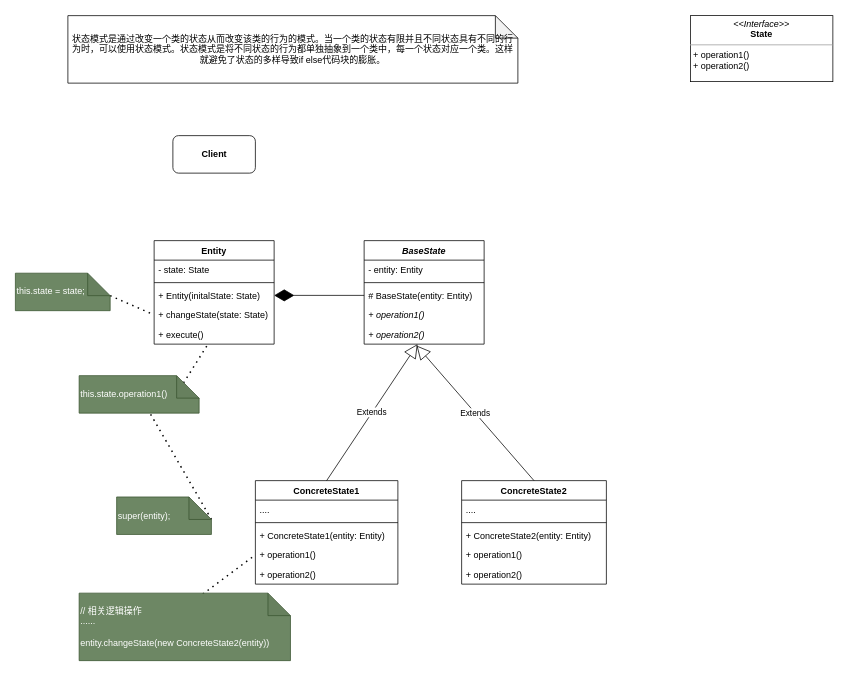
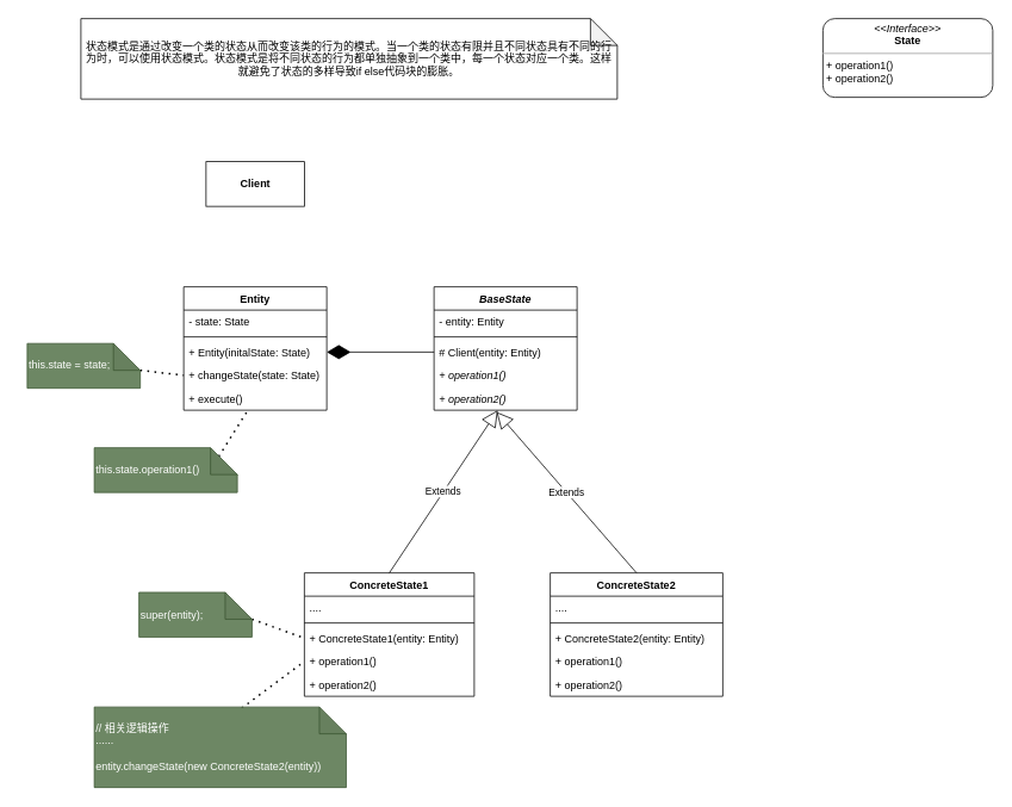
- <mxCell id="3" value="&lt;p style=&quot;margin:0px;margin-top:4px;text-align:center;&quot;&gt;&lt;i&gt;&amp;lt;&amp;lt;Interface&amp;gt;&amp;gt;&lt;/i&gt;&lt;br&gt;&lt;b&gt;State&lt;/b&gt;&lt;/p&gt;&lt;hr size=&quot;1&quot;&gt;&lt;p style=&quot;margin:0px;margin-left:4px;&quot;&gt;&lt;span style=&quot;background-color: initial;&quot;&gt;+ operation1()&lt;/span&gt;&lt;br&gt;&lt;/p&gt;&lt;p style=&quot;margin:0px;margin-left:4px;&quot;&gt;+ operation2()&lt;/p&gt;" style="verticalAlign=top;align=left;overflow=fill;fontSize=12;fontFamily=Helvetica;html=1;" parent="1" vertex="1"><mxGeometry x="920" y="20" width="190" height="88" as="geometry" /></mxCell>
+ <mxCell id="3" value="&lt;p style=&quot;margin:0px;margin-top:4px;text-align:center;&quot;&gt;&lt;i&gt;&amp;lt;&amp;lt;Interface&amp;gt;&amp;gt;&lt;/i&gt;&lt;br&gt;&lt;b&gt;State&lt;/b&gt;&lt;/p&gt;&lt;hr size=&quot;1&quot;&gt;&lt;p style=&quot;margin:0px;margin-left:4px;&quot;&gt;&lt;span style=&quot;background-color: initial;&quot;&gt;+ operation1()&lt;/span&gt;&lt;br&gt;&lt;/p&gt;&lt;p style=&quot;margin:0px;margin-left:4px;&quot;&gt;+ operation2()&lt;/p&gt;" style="verticalAlign=top;align=left;overflow=fill;fontSize=12;fontFamily=Helvetica;html=1;rounded=1;" parent="1" vertex="1"><mxGeometry x="920" y="20" width="190" height="88" as="geometry" /></mxCell>
- <mxCell id="30" value="Client" style="html=1;fontStyle=1;rounded=1;" parent="1" vertex="1"><mxGeometry x="230" y="180" width="110" height="50" as="geometry" /></mxCell>
+ <mxCell id="30" value="Client" style="html=1;fontStyle=1" parent="1" vertex="1"><mxGeometry x="230" y="180" width="110" height="50" as="geometry" /></mxCell>
- <mxCell id="36" value="this.state = state;" style="shape=note;whiteSpace=wrap;html=1;backgroundOutline=1;darkOpacity=0.05;align=left;fillColor=#6d8764;fontColor=#ffffff;strokeColor=#3A5431;" vertex="1" parent="1"><mxGeometry x="20" y="363.4" width="126.4" height="50" as="geometry" /></mxCell>
+ <mxCell id="36" value="this.state = state;" style="shape=note;whiteSpace=wrap;html=1;backgroundOutline=1;darkOpacity=0.05;align=left;fillColor=#6d8764;fontColor=#ffffff;strokeColor=#3A5431;" vertex="1" parent="1"><mxGeometry x="30" y="383.4" width="126.4" height="50" as="geometry" /></mxCell>
- <mxCell id="25" value="# BaseState(entity: Entity)" style="text;strokeColor=none;fillColor=none;align=left;verticalAlign=top;spacingLeft=4;spacingRight=4;overflow=hidden;rotatable=0;points=[[0,0.5],[1,0.5]];portConstraint=eastwest;fontStyle=0" parent="22" vertex="1"><mxGeometry y="60" width="160" height="26" as="geometry" /></mxCell>
+ <mxCell id="25" value="# Client(entity: Entity)" style="text;strokeColor=none;fillColor=none;align=left;verticalAlign=top;spacingLeft=4;spacingRight=4;overflow=hidden;rotatable=0;points=[[0,0.5],[1,0.5]];portConstraint=eastwest;fontStyle=0" parent="22" vertex="1"><mxGeometry y="60" width="160" height="26" as="geometry" /></mxCell>
- <mxCell id="31" value="" style="endArrow=none;dashed=1;html=1;dashPattern=1 3;strokeWidth=2;rounded=0;exitX=0;exitY=0;exitDx=126.4;exitDy=30;exitPerimeter=0;" edge="1" source="32" parent="1" target="38"><mxGeometry width="50" height="50" relative="1" as="geometry"><mxPoint x="151.4" y="681.79" as="sourcePoint" /><mxPoint x="115" y="640" as="targetPoint" /></mxGeometry></mxCell>
+ <mxCell id="31" value="" style="endArrow=none;dashed=1;html=1;dashPattern=1 3;strokeWidth=2;rounded=0;entryX=0;entryY=0.5;entryDx=0;entryDy=0;exitX=0;exitY=0;exitDx=126.4;exitDy=30;exitPerimeter=0;" edge="1" source="32" parent="1" target="19"><mxGeometry width="50" height="50" relative="1" as="geometry"><mxPoint x="151.4" y="681.79" as="sourcePoint" /><mxPoint x="115" y="640" as="targetPoint" /></mxGeometry></mxCell>
